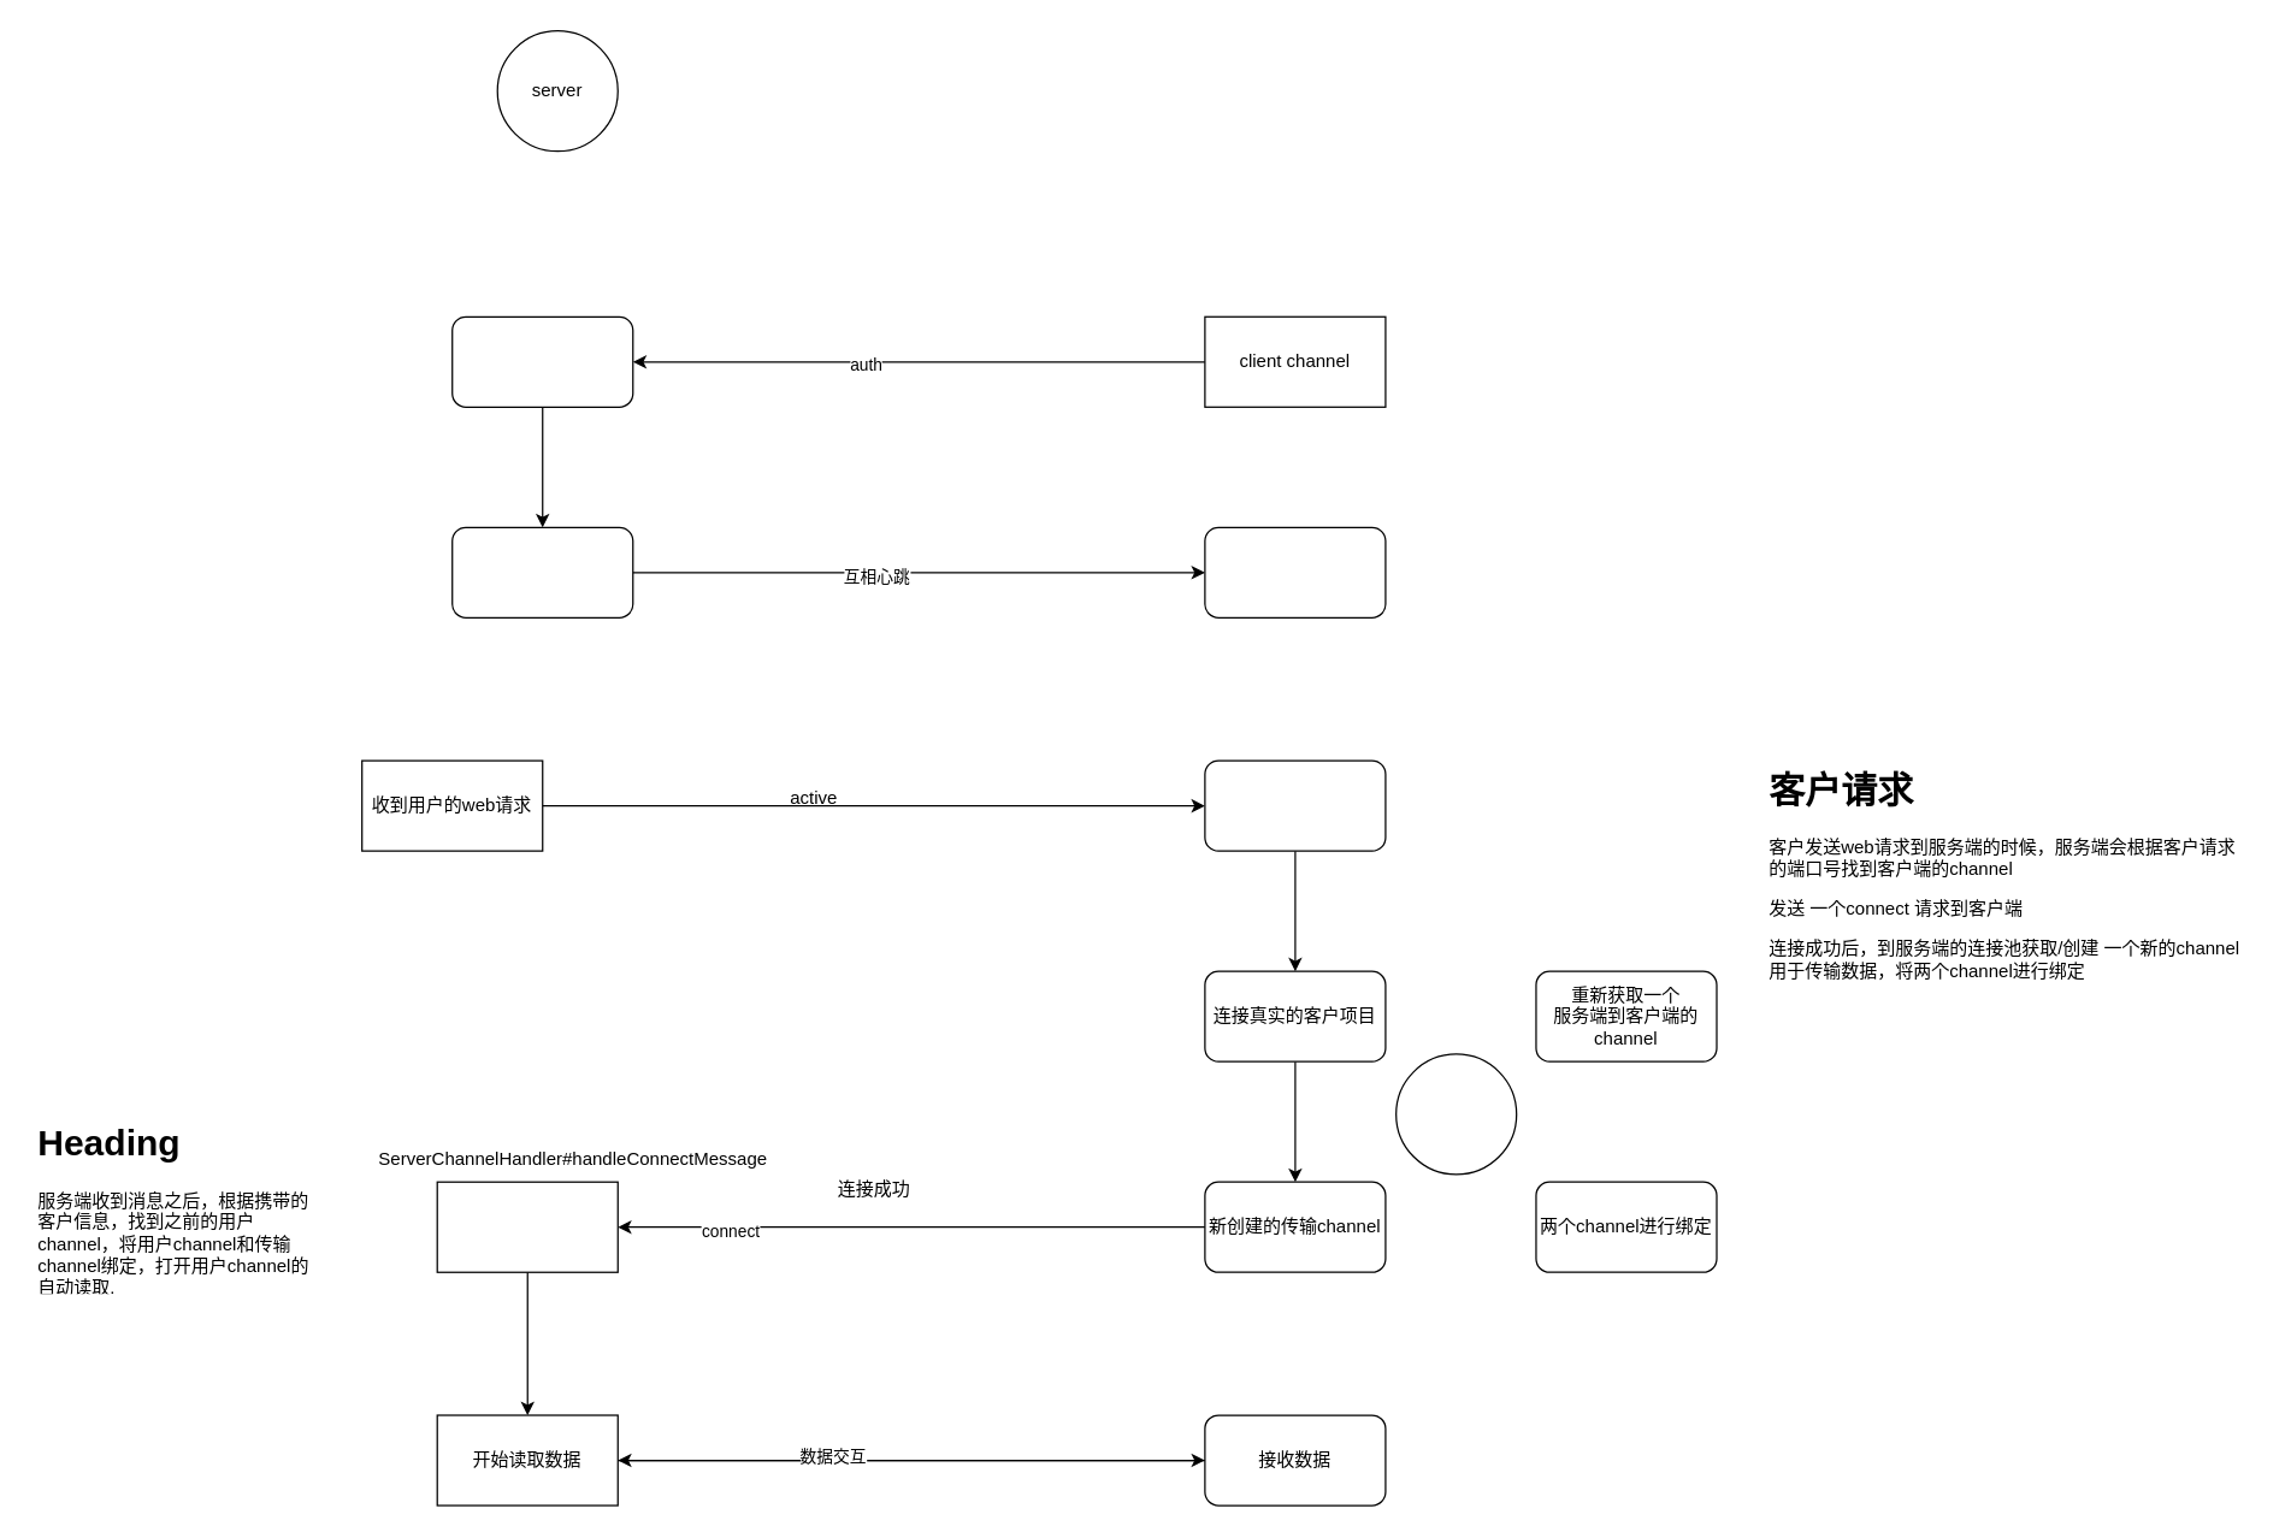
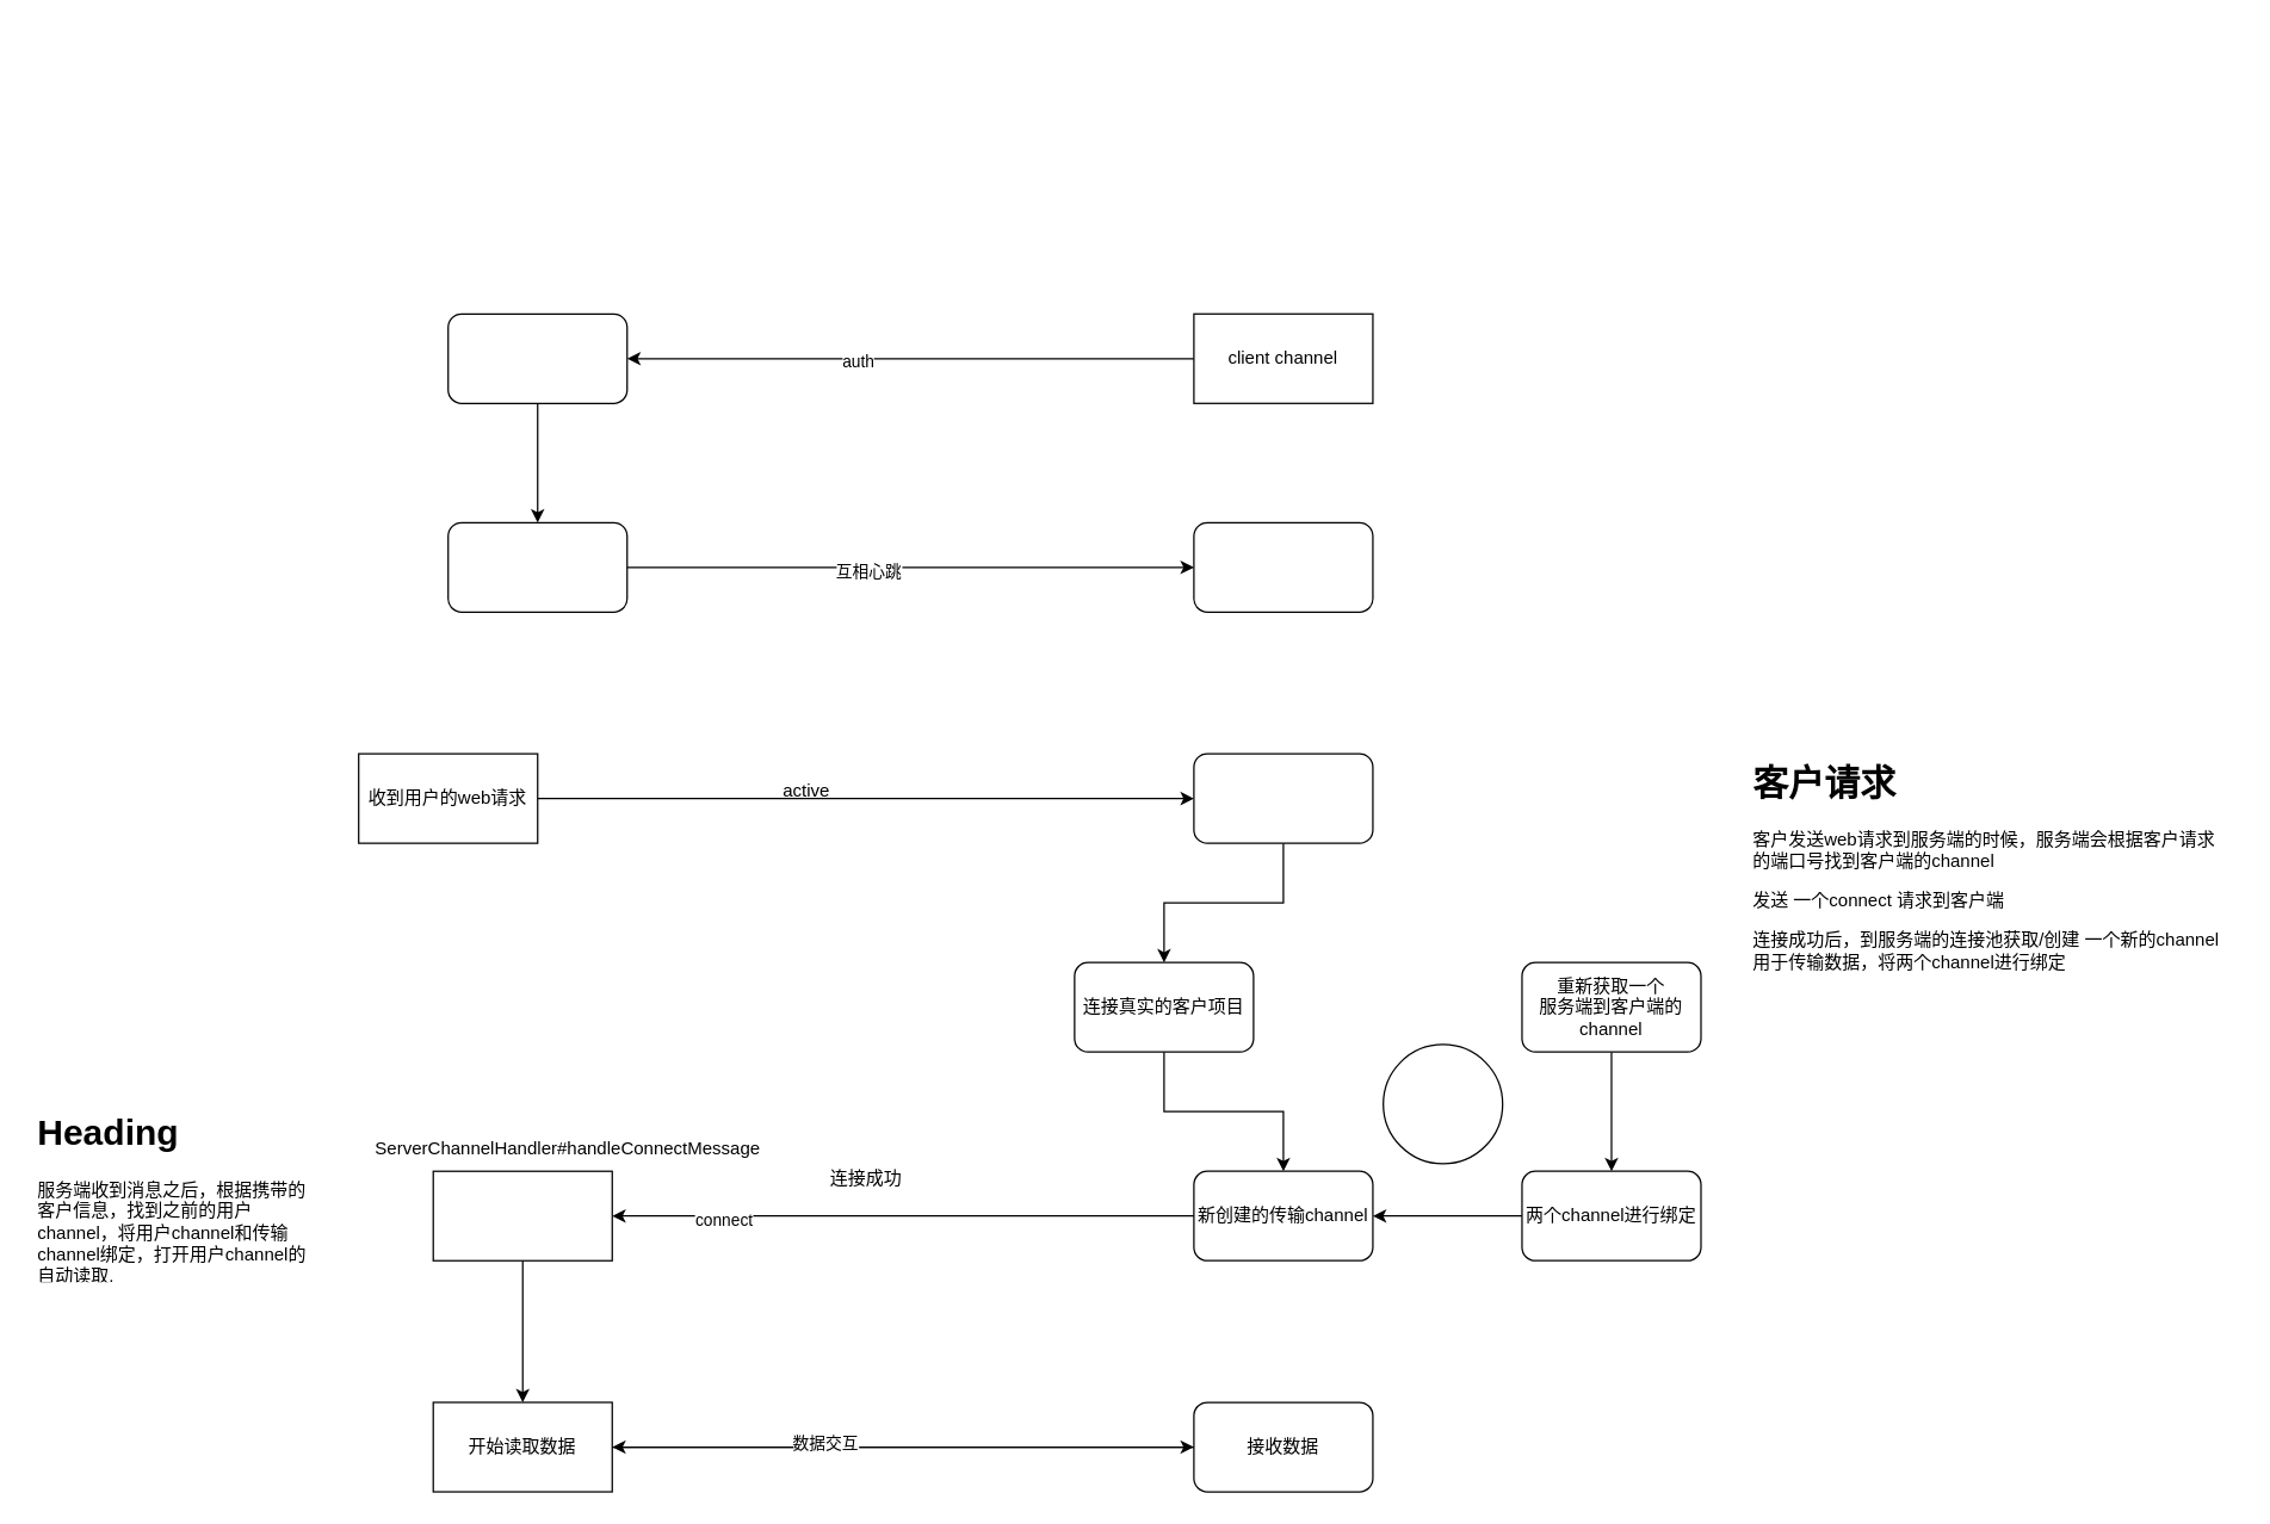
- <mxCell id="2" value="server" style="ellipse;whiteSpace=wrap;html=1;aspect=fixed;" parent="1" vertex="1"><mxGeometry x="330" y="20" width="80" height="80" as="geometry" /></mxCell>
- <mxCell id="19" value="连接真实的客户项目" style="rounded=1;whiteSpace=wrap;html=1;" parent="1" vertex="1"><mxGeometry x="800" y="645" width="120" height="60" as="geometry" /></mxCell>
+ <mxCell id="19" value="连接真实的客户项目" style="rounded=1;whiteSpace=wrap;html=1;" parent="1" vertex="1"><mxGeometry x="720" y="645" width="120" height="60" as="geometry" /></mxCell>
+ <mxCell id="23" value="" style="edgeStyle=orthogonalEdgeStyle;rounded=0;orthogonalLoop=1;jettySize=auto;html=1;" parent="1" source="24" target="26" edge="1"><mxGeometry relative="1" as="geometry" /></mxCell>
+ <mxCell id="25" style="edgeStyle=orthogonalEdgeStyle;rounded=0;orthogonalLoop=1;jettySize=auto;html=1;entryX=1;entryY=0.5;entryDx=0;entryDy=0;" parent="1" source="26" target="22" edge="1"><mxGeometry relative="1" as="geometry" /></mxCell>
